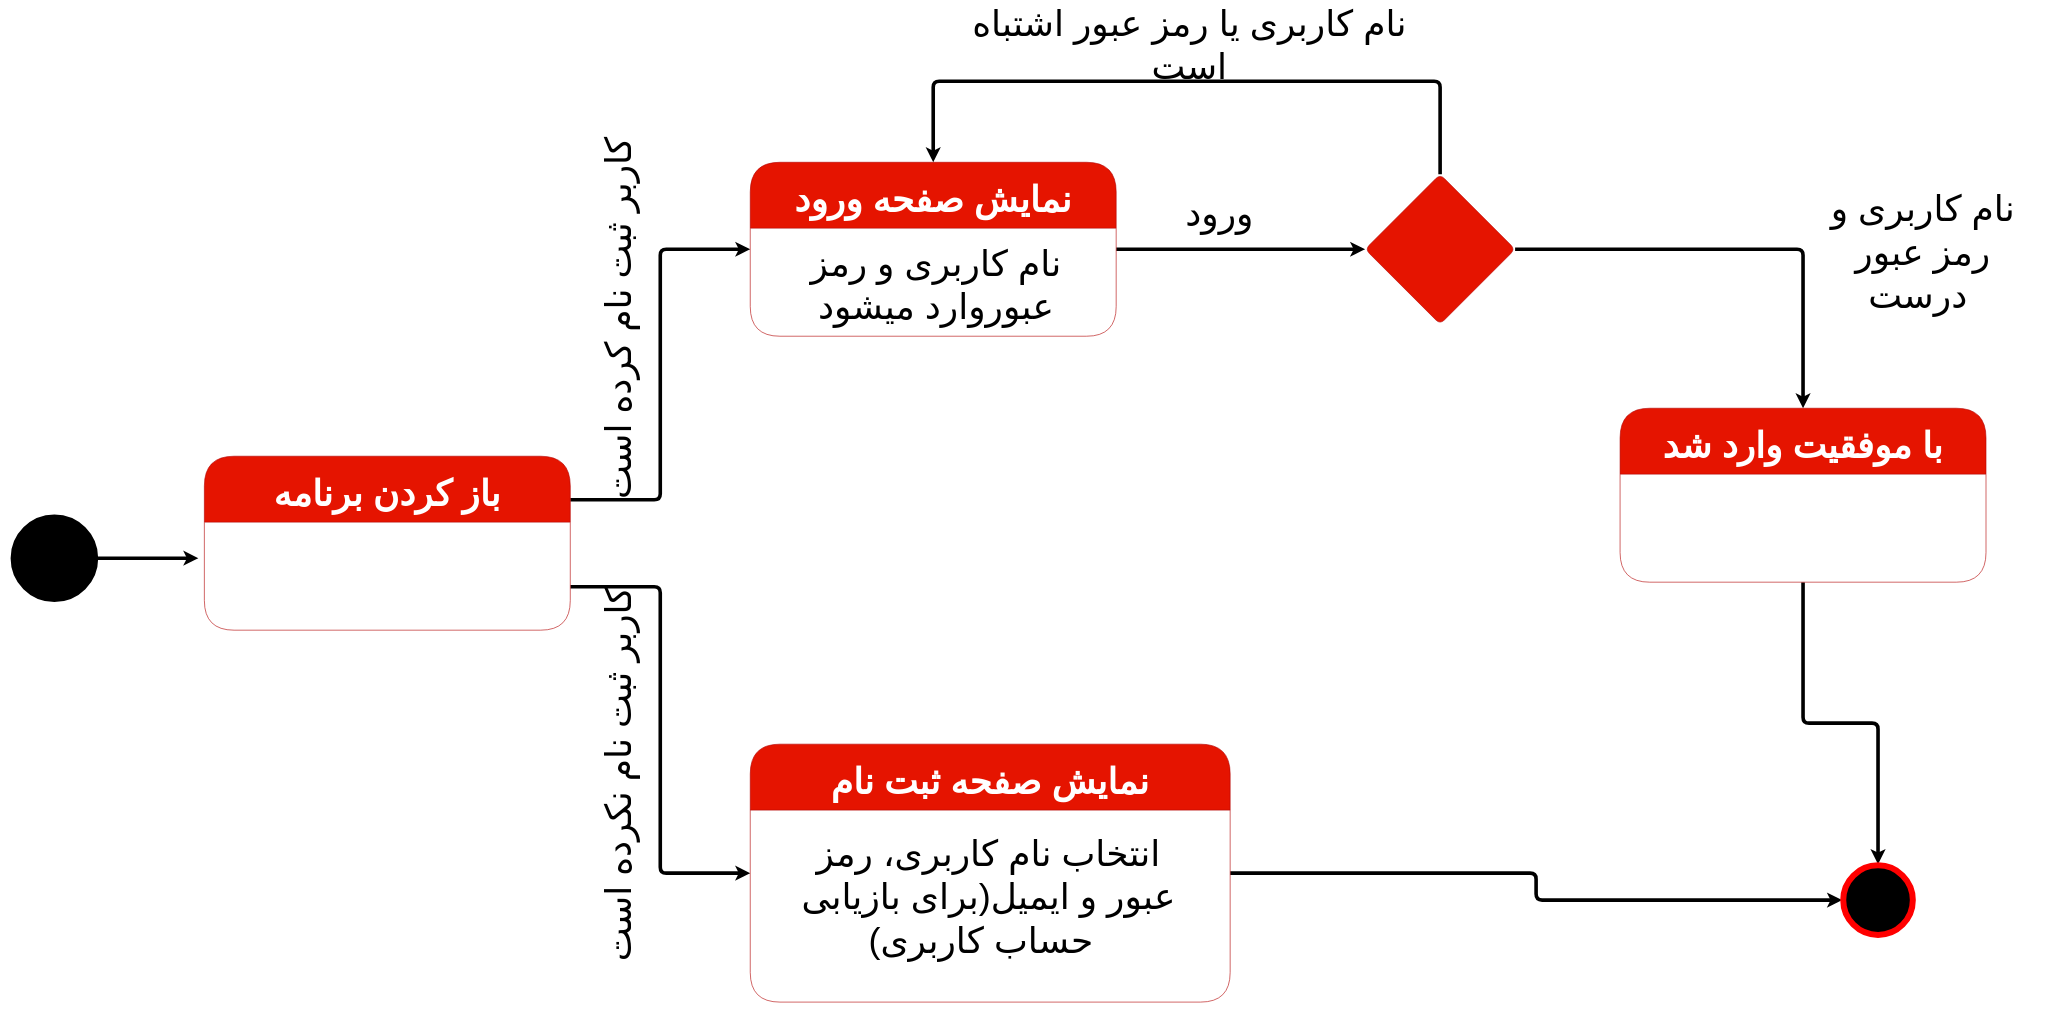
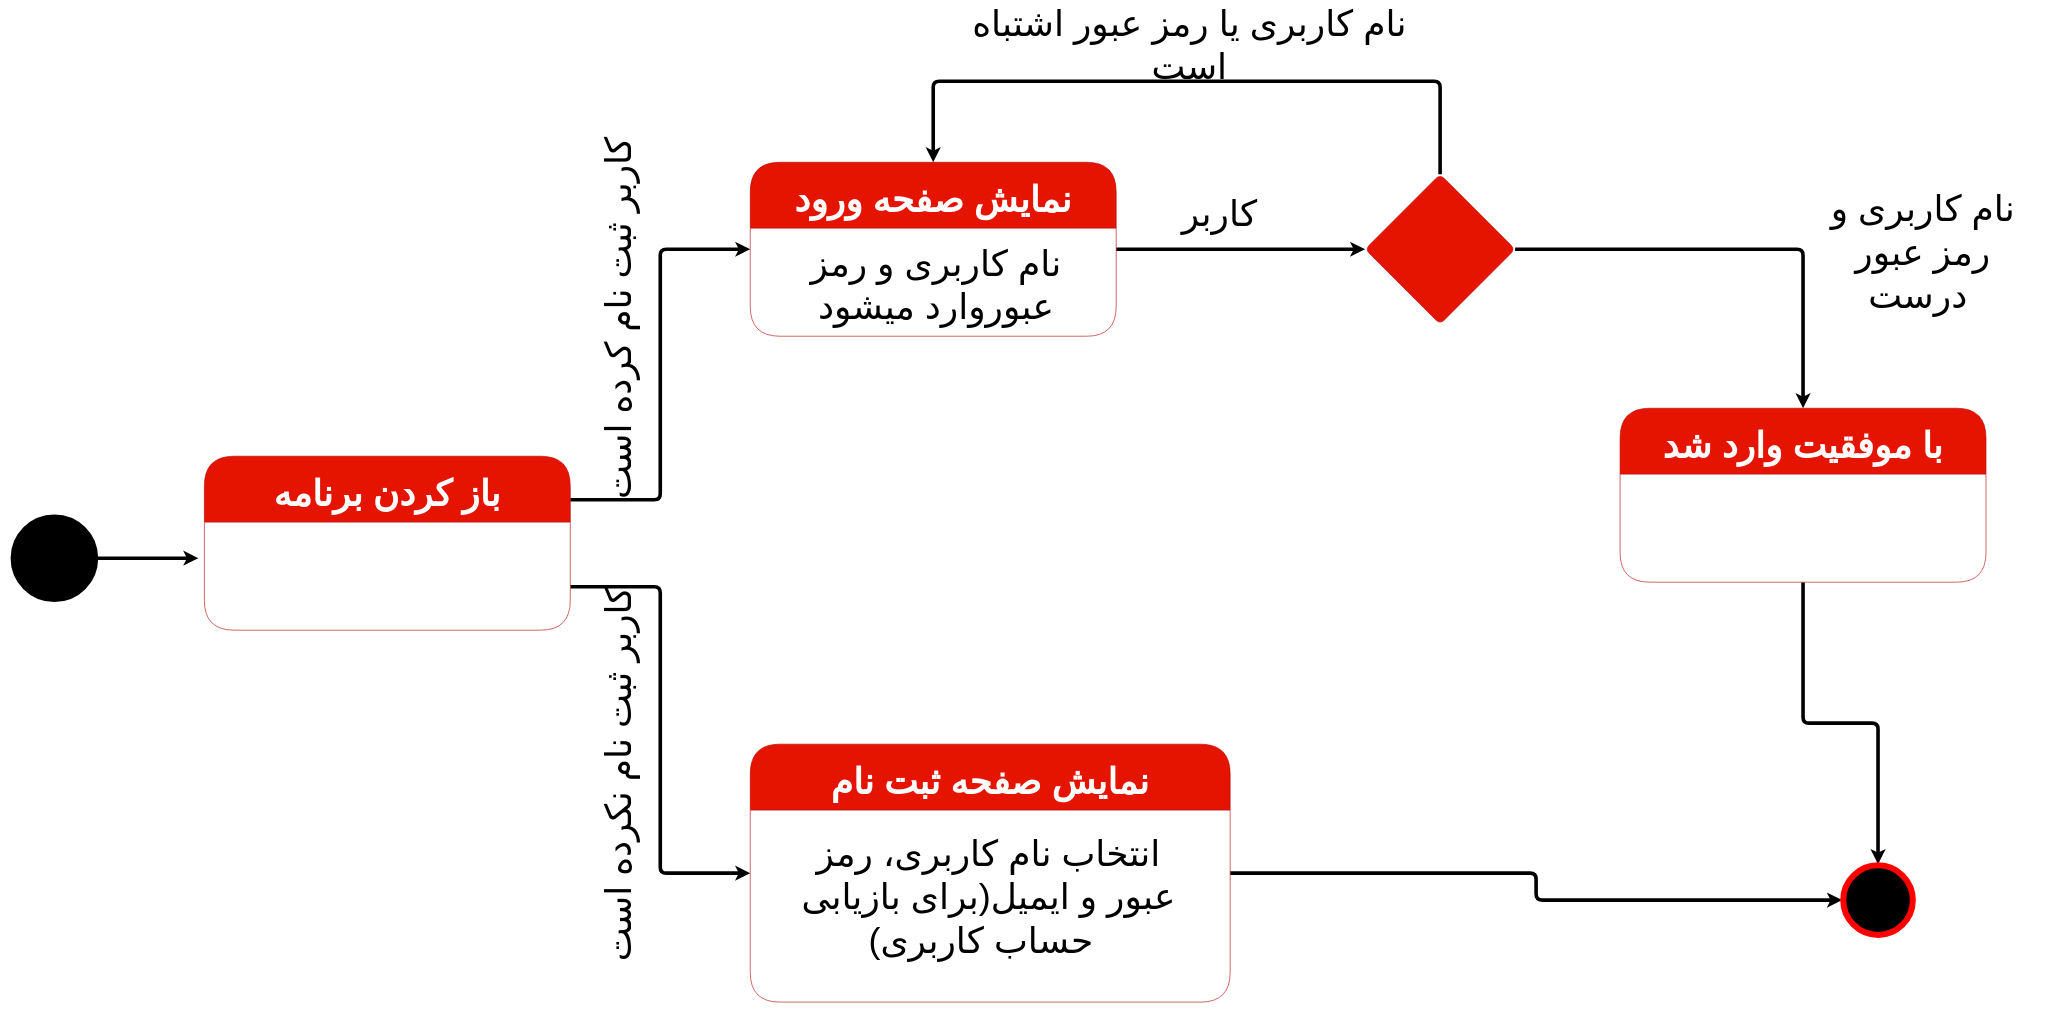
- <mxCell id="19" value="ورود" style="text;html=1;strokeColor=none;fillColor=none;align=center;verticalAlign=middle;whiteSpace=wrap;fontSize=60;rounded=1;" vertex="1" parent="1"><mxGeometry x="1920" y="300" width="225" height="110" as="geometry" /></mxCell>
+ <mxCell id="19" value="کاربر" style="text;html=1;strokeColor=none;fillColor=none;align=center;verticalAlign=middle;whiteSpace=wrap;fontSize=60;rounded=1;" vertex="1" parent="1"><mxGeometry x="1920" y="300" width="225" height="110" as="geometry" /></mxCell>
